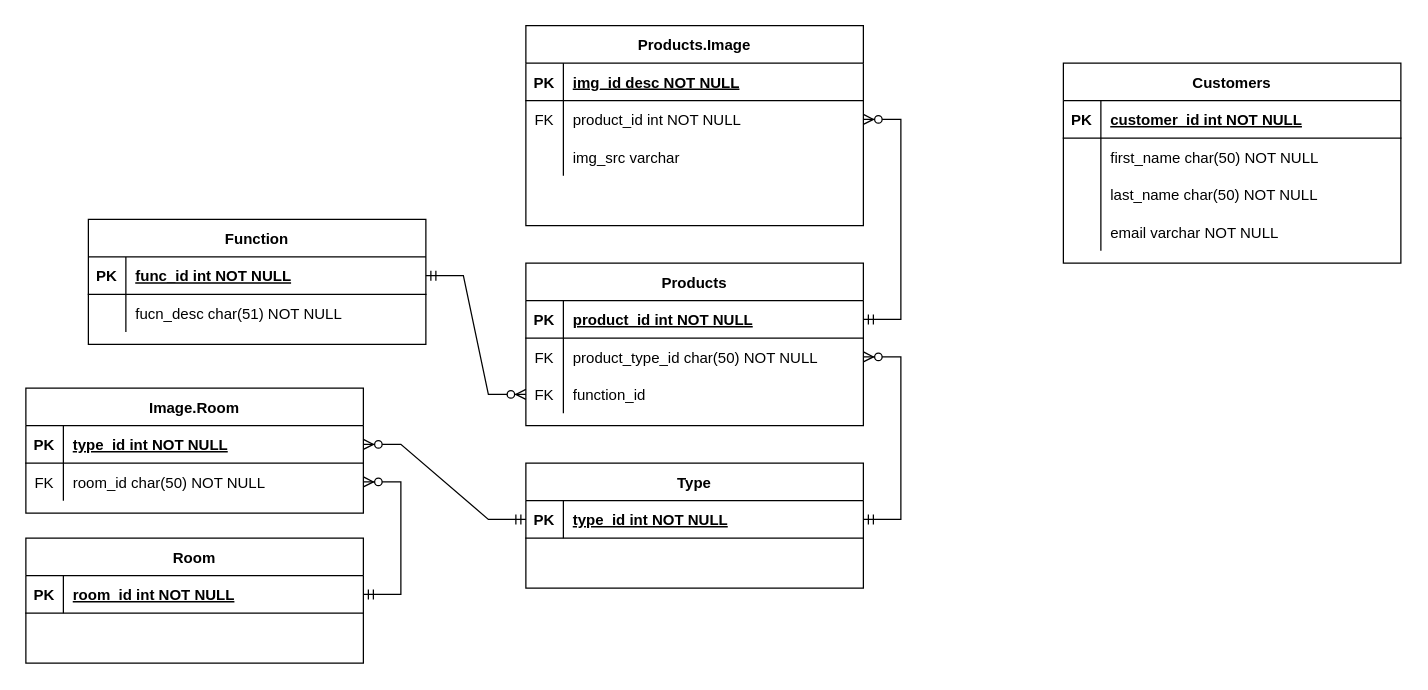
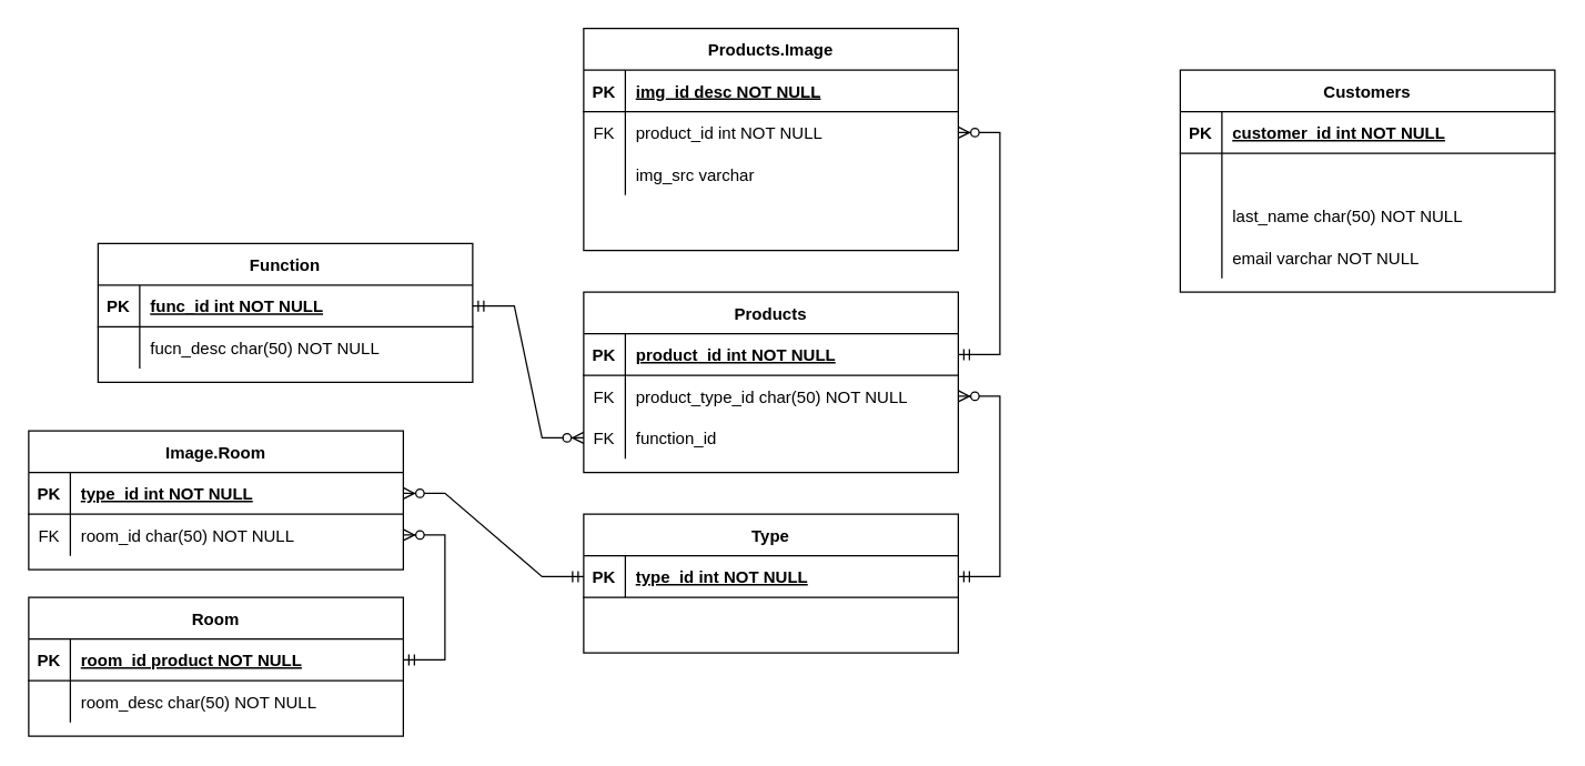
- <mxCell id="8" value="first_name char(50) NOT NULL" style="shape=partialRectangle;overflow=hidden;connectable=0;fillColor=none;top=0;left=0;bottom=0;right=0;align=left;spacingLeft=6;" parent="6" vertex="1"><mxGeometry x="30" width="240" height="30" as="geometry"><mxRectangle width="240" height="30" as="alternateBounds" /></mxGeometry></mxCell>
- <mxCell id="41" value="fucn_desc char(51) NOT NULL" style="shape=partialRectangle;overflow=hidden;connectable=0;fillColor=none;top=0;left=0;bottom=0;right=0;align=left;spacingLeft=6;" parent="39" vertex="1"><mxGeometry x="30" width="240" height="30" as="geometry"><mxRectangle width="240" height="30" as="alternateBounds" /></mxGeometry></mxCell>
+ <mxCell id="41" value="fucn_desc char(50) NOT NULL" style="shape=partialRectangle;overflow=hidden;connectable=0;fillColor=none;top=0;left=0;bottom=0;right=0;align=left;spacingLeft=6;" parent="39" vertex="1"><mxGeometry x="30" width="240" height="30" as="geometry"><mxRectangle width="240" height="30" as="alternateBounds" /></mxGeometry></mxCell>
- <mxCell id="51" value="room_id int NOT NULL " style="shape=partialRectangle;overflow=hidden;connectable=0;fillColor=none;top=0;left=0;bottom=0;right=0;align=left;spacingLeft=6;fontStyle=5;" parent="49" vertex="1"><mxGeometry x="30" width="240" height="30" as="geometry"><mxRectangle width="240" height="30" as="alternateBounds" /></mxGeometry></mxCell>
+ <mxCell id="51" value="room_id product NOT NULL " style="shape=partialRectangle;overflow=hidden;connectable=0;fillColor=none;top=0;left=0;bottom=0;right=0;align=left;spacingLeft=6;fontStyle=5;" parent="49" vertex="1"><mxGeometry x="30" width="240" height="30" as="geometry"><mxRectangle width="240" height="30" as="alternateBounds" /></mxGeometry></mxCell>
+ <mxCell id="54" value="room_desc char(50) NOT NULL" style="shape=partialRectangle;overflow=hidden;connectable=0;fillColor=none;top=0;left=0;bottom=0;right=0;align=left;spacingLeft=6;" parent="52" vertex="1"><mxGeometry x="30" width="240" height="30" as="geometry"><mxRectangle width="240" height="30" as="alternateBounds" /></mxGeometry></mxCell>
